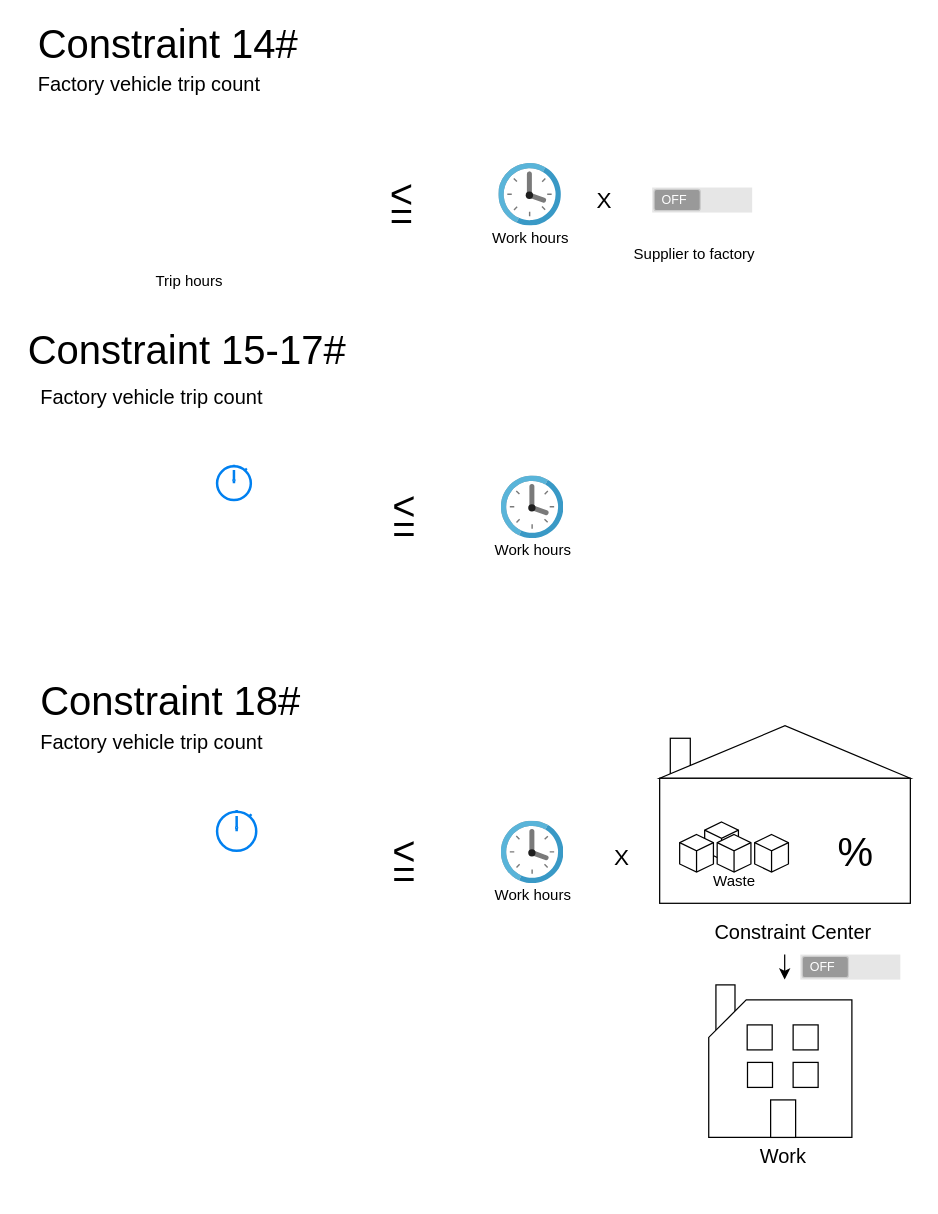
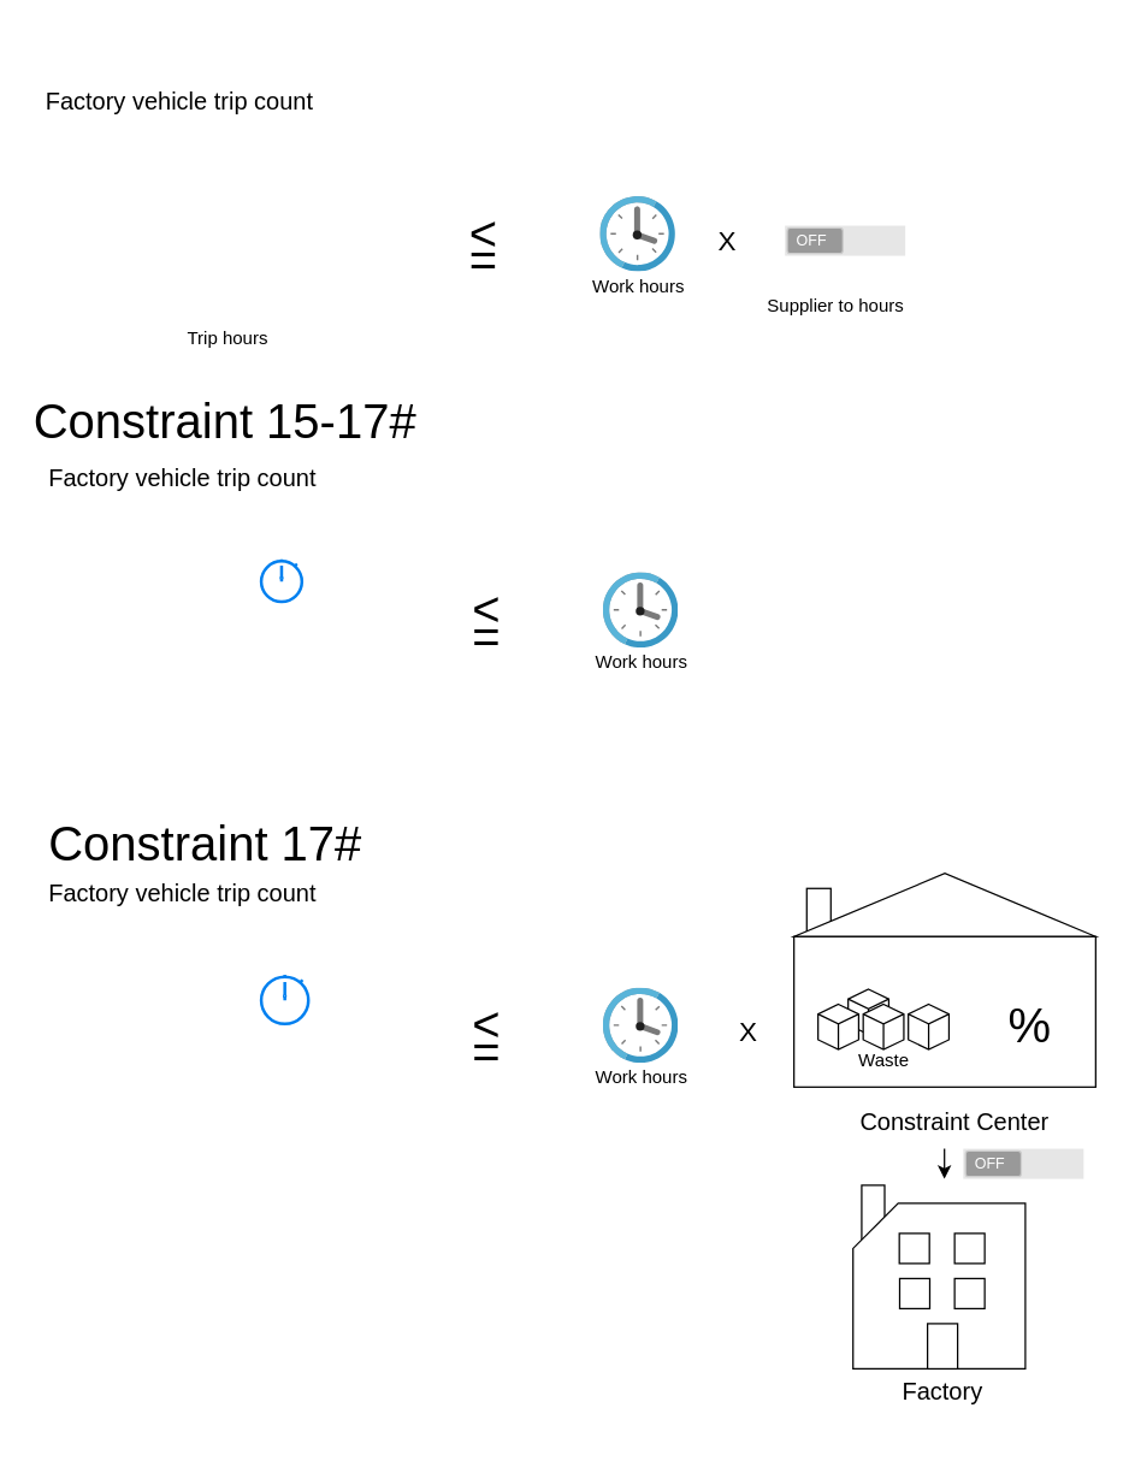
- <mxCell id="8" value="Constraint 14#" style="text;html=1;strokeColor=none;fillColor=none;align=left;verticalAlign=middle;whiteSpace=wrap;rounded=0;fontSize=32;" parent="1" vertex="1"><mxGeometry x="28" y="20" width="247.25" height="30" as="geometry" /></mxCell>
- <mxCell id="59" value="Supplier to factory" style="text;html=1;strokeColor=none;fillColor=none;align=center;verticalAlign=middle;whiteSpace=wrap;rounded=0;" vertex="1" parent="1"><mxGeometry x="490" y="187.63" width="130" height="30" as="geometry" /></mxCell>
+ <mxCell id="59" value="Supplier to hours" style="text;html=1;strokeColor=none;fillColor=none;align=center;verticalAlign=middle;whiteSpace=wrap;rounded=0;" vertex="1" parent="1"><mxGeometry x="490" y="187.63" width="130" height="30" as="geometry" /></mxCell>
- <mxCell id="27" value="Constraint 18#" style="text;html=1;strokeColor=none;fillColor=none;align=left;verticalAlign=middle;whiteSpace=wrap;rounded=0;fontSize=32;" parent="1" vertex="1"><mxGeometry x="30" y="546" width="260" height="30" as="geometry" /></mxCell>
+ <mxCell id="27" value="Constraint 17#" style="text;html=1;strokeColor=none;fillColor=none;align=left;verticalAlign=middle;whiteSpace=wrap;rounded=0;fontSize=32;" parent="1" vertex="1"><mxGeometry x="30" y="546" width="260" height="30" as="geometry" /></mxCell>
- <mxCell id="36" value="Work" style="text;html=1;strokeColor=none;fillColor=none;align=center;verticalAlign=middle;whiteSpace=wrap;rounded=0;fontSize=16;" parent="34" vertex="1"><mxGeometry y="122" width="141.5" height="30" as="geometry" /></mxCell>
+ <mxCell id="36" value="Factory" style="text;html=1;strokeColor=none;fillColor=none;align=center;verticalAlign=middle;whiteSpace=wrap;rounded=0;fontSize=16;" parent="34" vertex="1"><mxGeometry y="122" width="141.5" height="30" as="geometry" /></mxCell>
